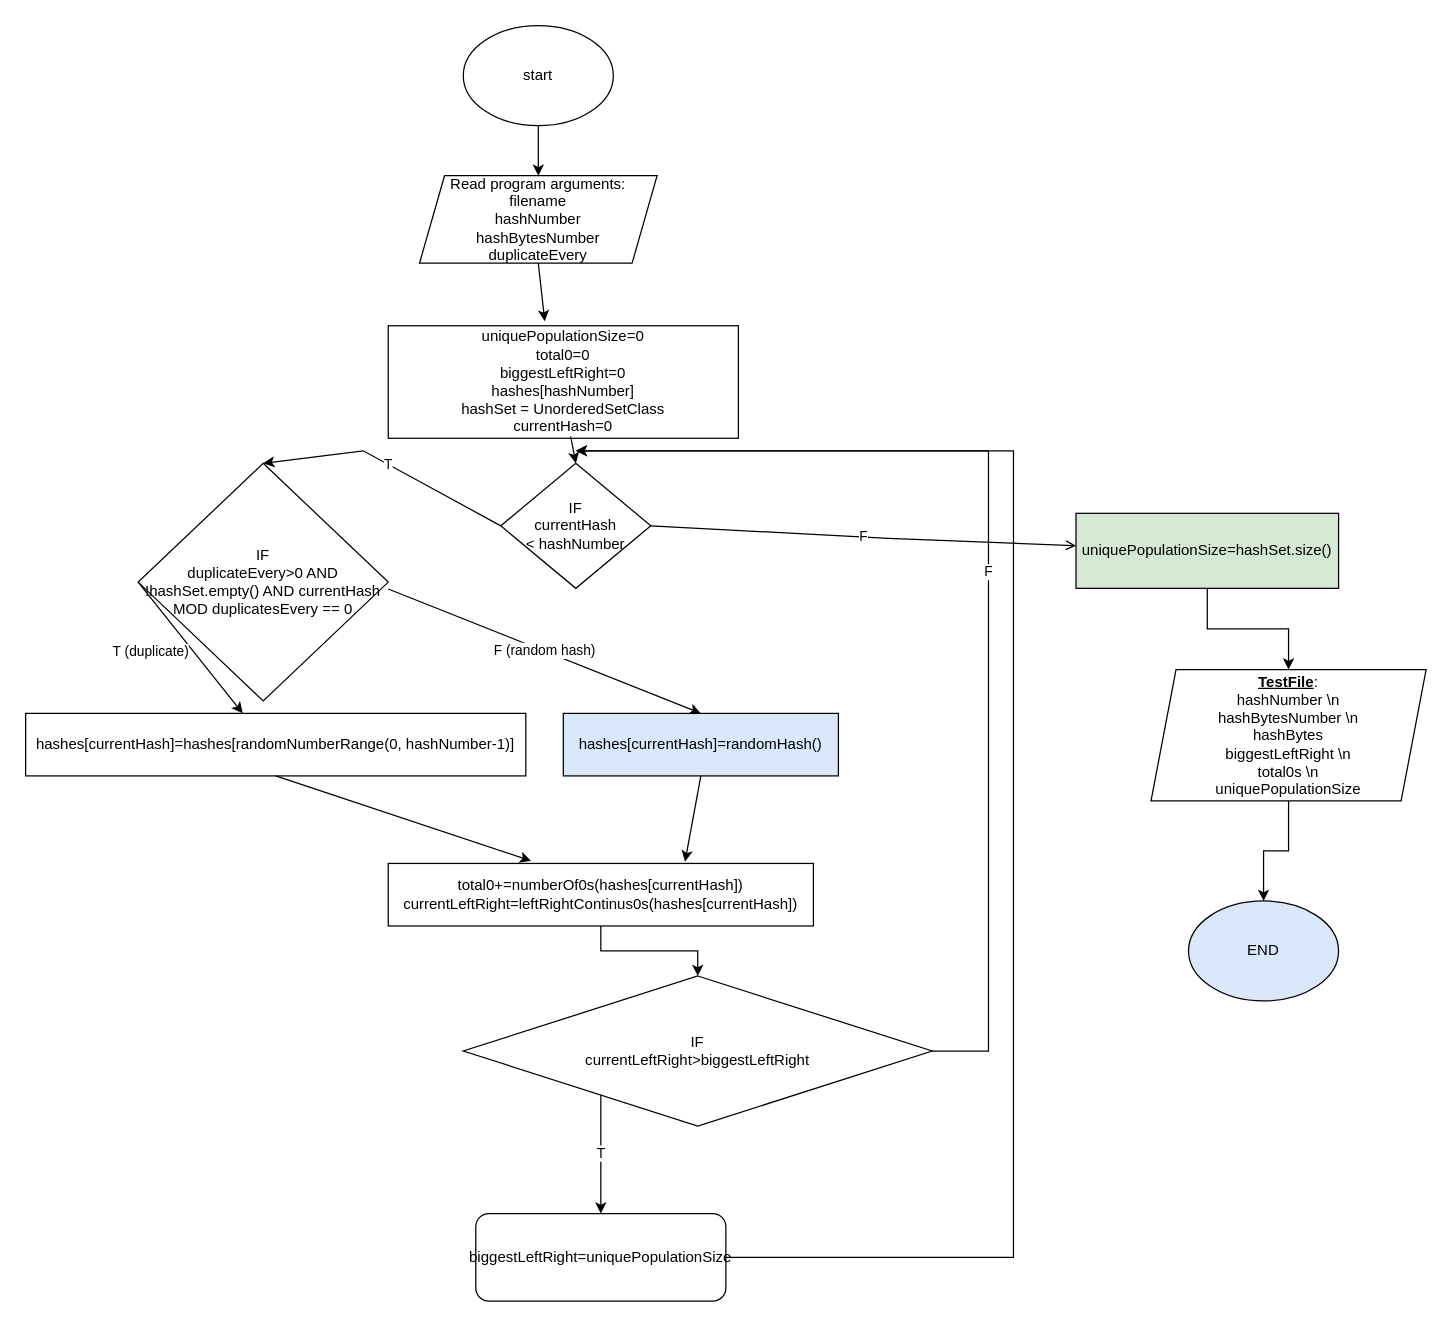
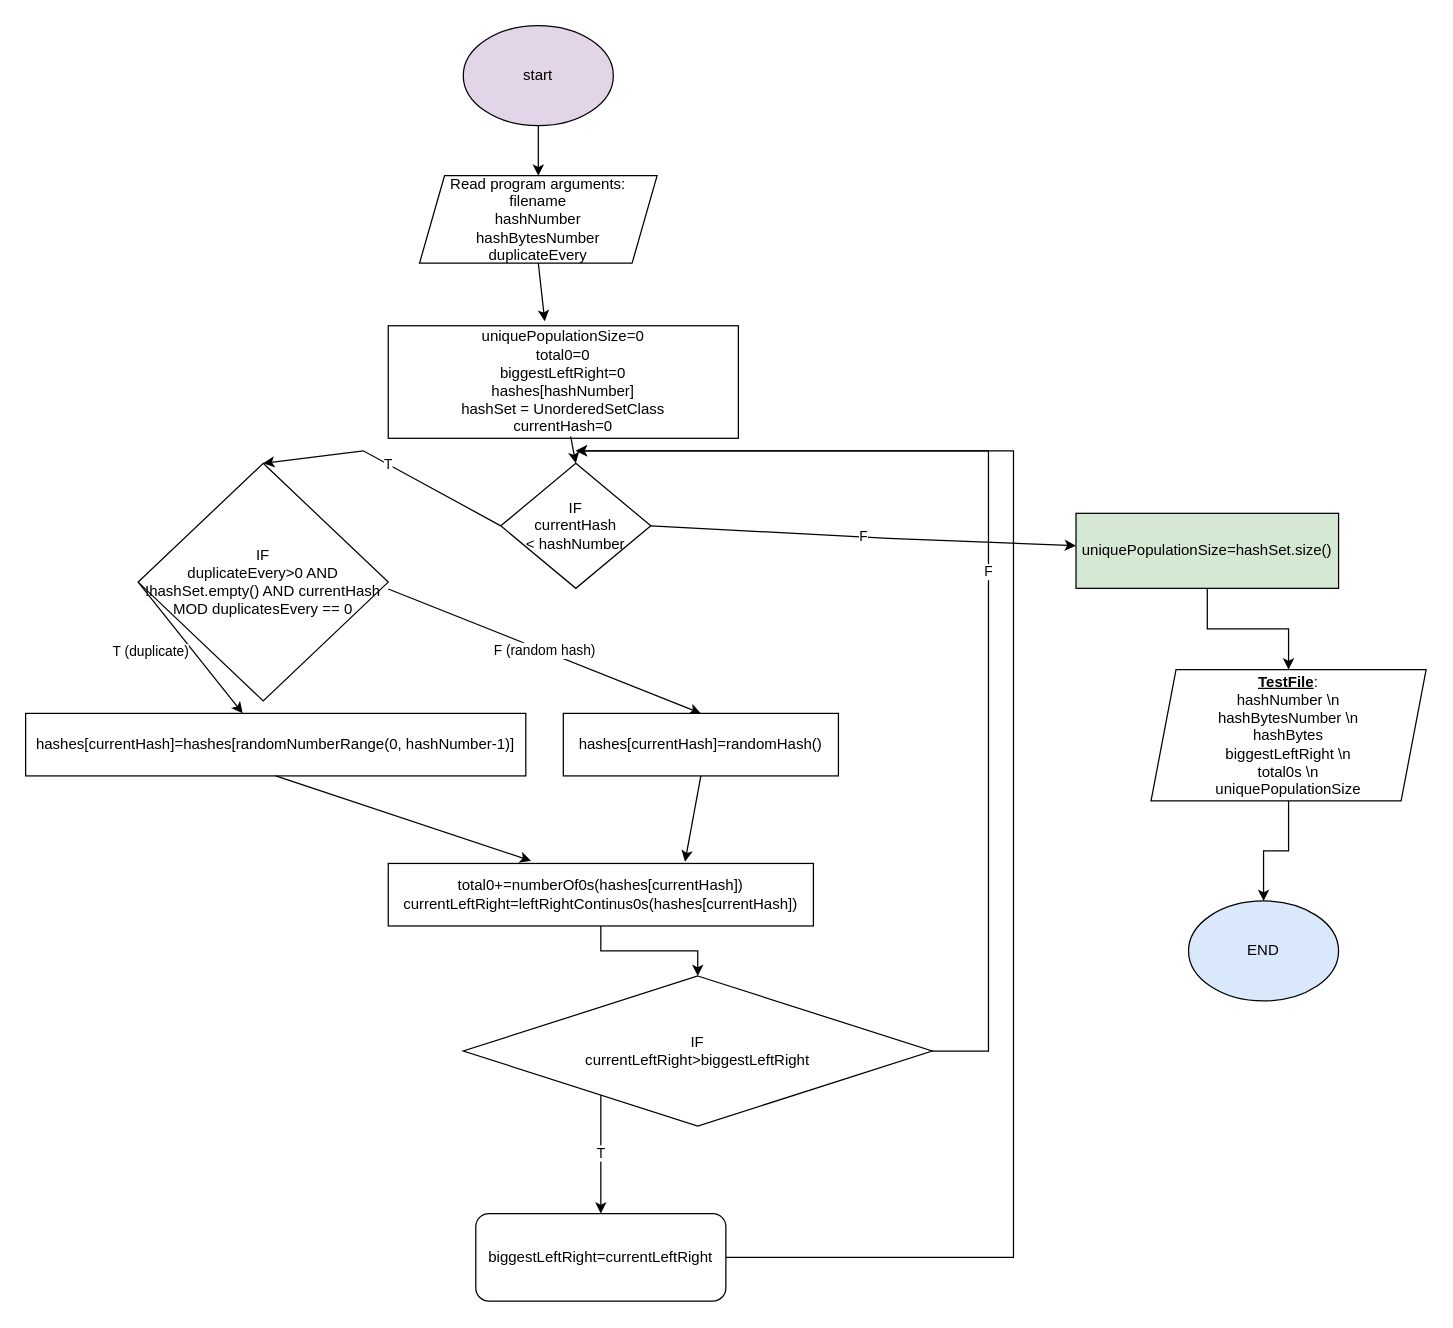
- <mxCell id="2" value="start" style="ellipse;whiteSpace=wrap;html=1;" vertex="1" parent="1"><mxGeometry x="370" y="20" width="120" height="80" as="geometry" /></mxCell>
+ <mxCell id="2" value="start" style="ellipse;whiteSpace=wrap;html=1;fillColor=#e1d5e7;" vertex="1" parent="1"><mxGeometry x="370" y="20" width="120" height="80" as="geometry" /></mxCell>
- <mxCell id="9" value="F" style="endArrow=open;html=1;rounded=0;exitX=1;exitY=0.5;exitDx=0;exitDy=0;" edge="1" parent="1" source="7" target="26"><mxGeometry width="50" height="50" relative="1" as="geometry"><mxPoint x="530" y="450" as="sourcePoint" /><mxPoint x="700" y="1070" as="targetPoint" /><Array as="points"><mxPoint x="710" y="430" /></Array></mxGeometry></mxCell>
+ <mxCell id="9" value="F" style="endArrow=classic;html=1;rounded=0;exitX=1;exitY=0.5;exitDx=0;exitDy=0;" edge="1" parent="1" source="7" target="26"><mxGeometry width="50" height="50" relative="1" as="geometry"><mxPoint x="530" y="450" as="sourcePoint" /><mxPoint x="700" y="1070" as="targetPoint" /><Array as="points"><mxPoint x="710" y="430" /></Array></mxGeometry></mxCell>
- <mxCell id="14" value="hashes[currentHash]=randomHash()" style="rounded=0;whiteSpace=wrap;html=1;fillColor=#dae8fc;" vertex="1" parent="1"><mxGeometry x="450" y="570" width="220" height="50" as="geometry" /></mxCell>
+ <mxCell id="14" value="hashes[currentHash]=randomHash()" style="rounded=0;whiteSpace=wrap;html=1;" vertex="1" parent="1"><mxGeometry x="450" y="570" width="220" height="50" as="geometry" /></mxCell>
- <mxCell id="24" value="biggestLeftRight=uniquePopulationSize" style="rounded=1;whiteSpace=wrap;html=1;" vertex="1" parent="1"><mxGeometry x="380" y="970" width="200" height="70" as="geometry" /></mxCell>
+ <mxCell id="24" value="biggestLeftRight=currentLeftRight" style="rounded=1;whiteSpace=wrap;html=1;" vertex="1" parent="1"><mxGeometry x="380" y="970" width="200" height="70" as="geometry" /></mxCell>
